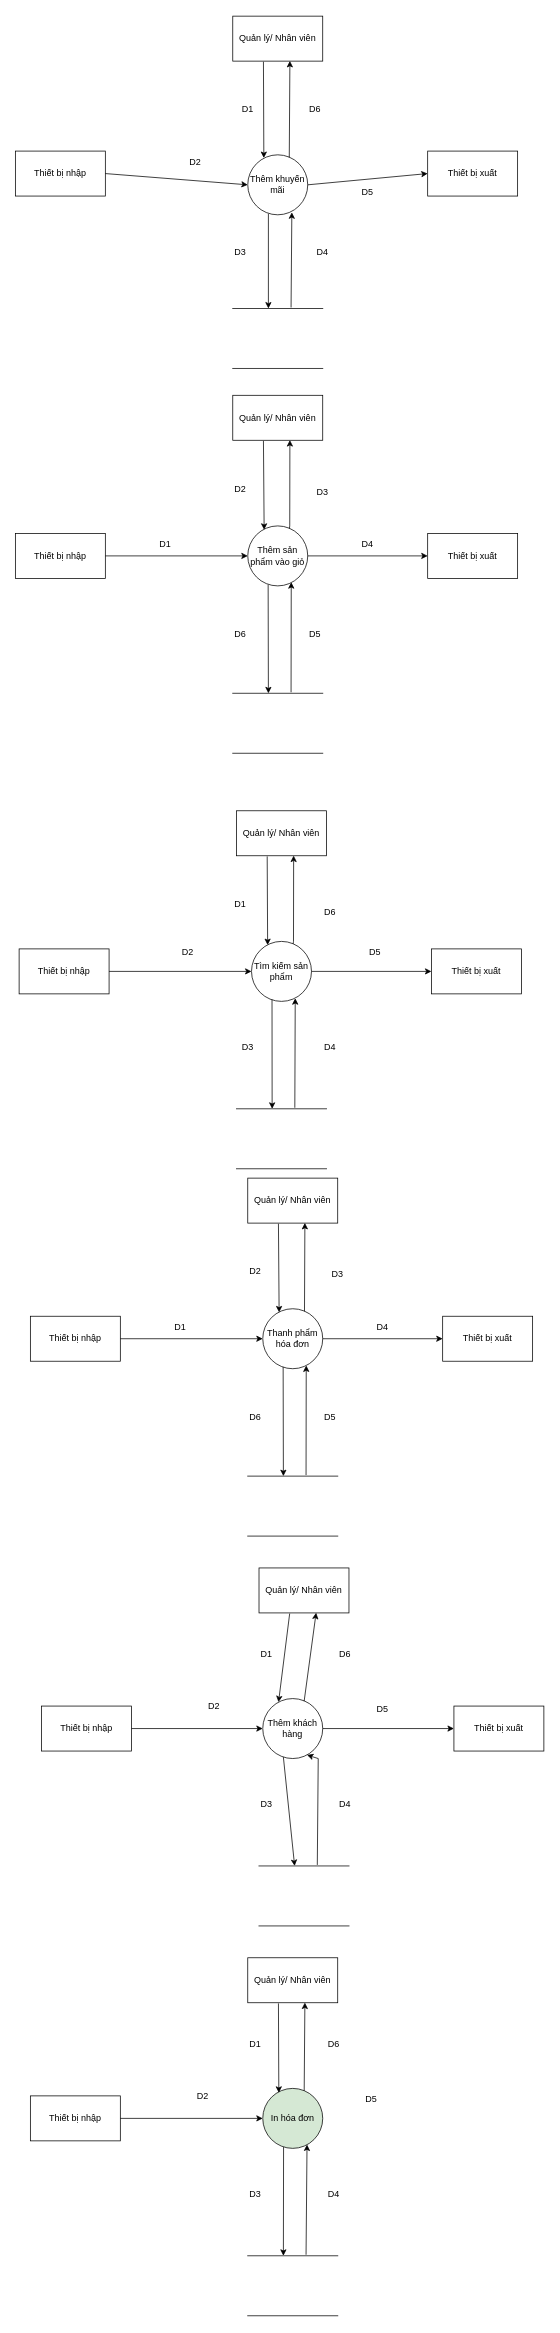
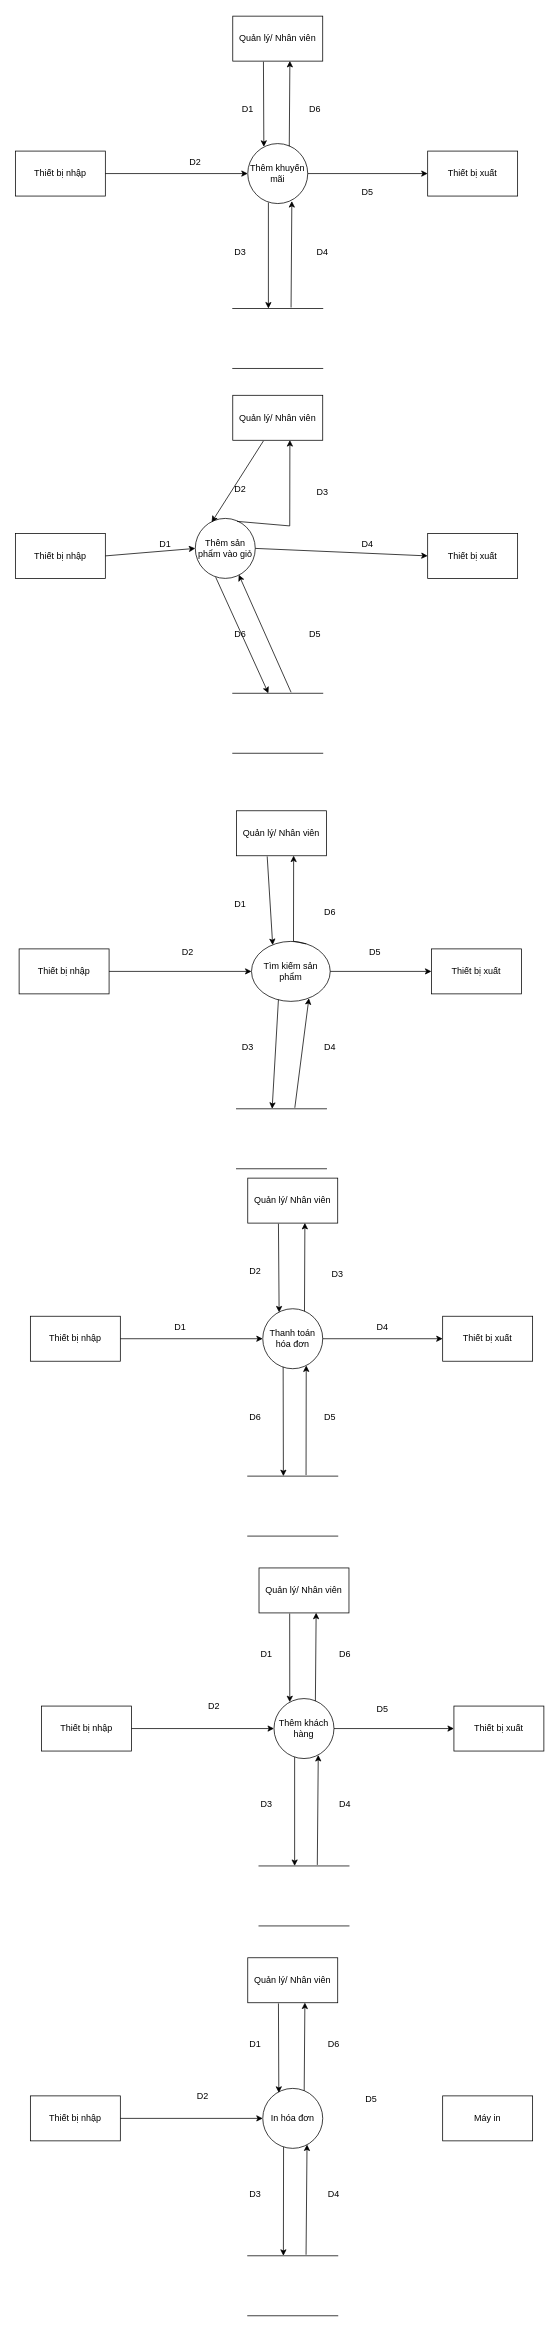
- <mxCell id="2" value="Thêm khuyến mãi" style="ellipse;whiteSpace=wrap;html=1;aspect=fixed;" parent="1" vertex="1"><mxGeometry x="330" y="205" width="80" height="80" as="geometry" /></mxCell>
+ <mxCell id="2" value="Thêm khuyến mãi" style="ellipse;whiteSpace=wrap;html=1;aspect=fixed;" parent="1" vertex="1"><mxGeometry x="330" y="190" width="80" height="80" as="geometry" /></mxCell>
- <mxCell id="18" value="Thêm sản phẩm vào giỏ" style="ellipse;whiteSpace=wrap;html=1;aspect=fixed;" parent="1" vertex="1"><mxGeometry x="330" y="700" width="80" height="80" as="geometry" /></mxCell>
+ <mxCell id="18" value="Thêm sản phẩm vào giỏ" style="ellipse;whiteSpace=wrap;html=1;aspect=fixed;" parent="1" vertex="1"><mxGeometry x="260" y="690" width="80" height="80" as="geometry" /></mxCell>
- <mxCell id="36" value="Tìm kiếm sản phẩm" style="ellipse;whiteSpace=wrap;html=1;aspect=fixed;" parent="1" vertex="1"><mxGeometry x="335" y="1254.24" width="80" height="80" as="geometry" /></mxCell>
+ <mxCell id="36" value="Tìm kiếm sản phẩm" style="ellipse;whiteSpace=wrap;html=1;aspect=fixed;" parent="1" vertex="1"><mxGeometry x="335" y="1254.24" width="105" height="80" as="geometry" /></mxCell>
- <mxCell id="53" value="Thanh phẩm hóa đơn" style="ellipse;whiteSpace=wrap;html=1;aspect=fixed;" parent="1" vertex="1"><mxGeometry x="350" y="1744.24" width="80" height="80" as="geometry" /></mxCell>
+ <mxCell id="53" value="Thanh toán hóa đơn" style="ellipse;whiteSpace=wrap;html=1;aspect=fixed;" parent="1" vertex="1"><mxGeometry x="350" y="1744.24" width="80" height="80" as="geometry" /></mxCell>
- <mxCell id="70" value="Thêm khách hàng" style="ellipse;whiteSpace=wrap;html=1;aspect=fixed;" parent="1" vertex="1"><mxGeometry x="350" y="2264.24" width="80" height="80" as="geometry" /></mxCell>
+ <mxCell id="70" value="Thêm khách hàng" style="ellipse;whiteSpace=wrap;html=1;aspect=fixed;" parent="1" vertex="1"><mxGeometry x="365" y="2264.24" width="80" height="80" as="geometry" /></mxCell>
- <mxCell id="87" value="In hóa đơn" style="ellipse;whiteSpace=wrap;html=1;aspect=fixed;fillColor=#d5e8d4;" parent="1" vertex="1"><mxGeometry x="350" y="2784.24" width="80" height="80" as="geometry" /></mxCell>
+ <mxCell id="87" value="In hóa đơn" style="ellipse;whiteSpace=wrap;html=1;aspect=fixed;" parent="1" vertex="1"><mxGeometry x="350" y="2784.24" width="80" height="80" as="geometry" /></mxCell>
+ <mxCell id="89" value="Máy in" style="rounded=0;whiteSpace=wrap;html=1;" parent="1" vertex="1"><mxGeometry x="590" y="2794.24" width="120" height="60" as="geometry" /></mxCell>
